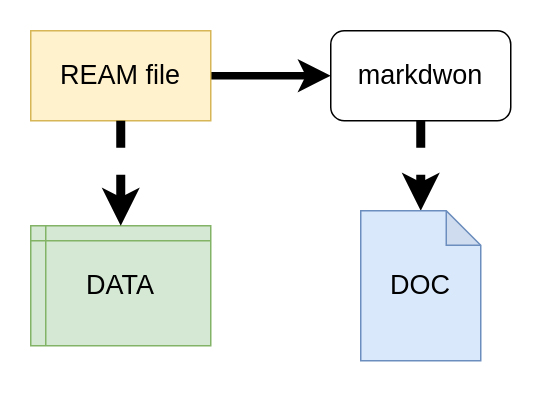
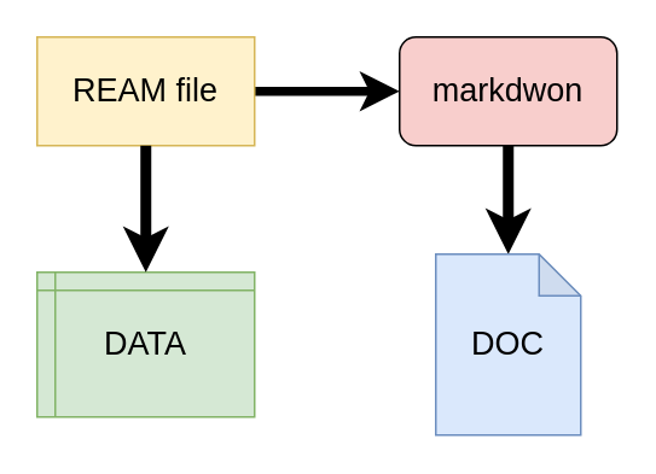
- <mxCell id="5" value="&lt;font style=&quot;font-size: 18px&quot;&gt;markdwon&lt;/font&gt;" style="rounded=1;whiteSpace=wrap;html=1;" parent="1" vertex="1"><mxGeometry x="220" y="20" width="120" height="60" as="geometry" /></mxCell>
+ <mxCell id="5" value="&lt;font style=&quot;font-size: 18px&quot;&gt;markdwon&lt;/font&gt;" style="rounded=1;whiteSpace=wrap;html=1;fillColor=#f8cecc;" parent="1" vertex="1"><mxGeometry x="220" y="20" width="120" height="60" as="geometry" /></mxCell>
- <mxCell id="8" style="edgeStyle=orthogonalEdgeStyle;rounded=0;orthogonalLoop=1;jettySize=auto;html=1;strokeWidth=6;exitX=0.5;exitY=1;exitDx=0;exitDy=0;entryX=0.5;entryY=0;entryDx=0;entryDy=0;dashed=1;" edge="1" parent="1" source="3" target="6"><mxGeometry relative="1" as="geometry"><mxPoint x="-130" y="160" as="targetPoint" /><mxPoint x="-130" y="90" as="sourcePoint" /></mxGeometry></mxCell>
+ <mxCell id="8" style="edgeStyle=orthogonalEdgeStyle;rounded=0;orthogonalLoop=1;jettySize=auto;html=1;strokeWidth=6;exitX=0.5;exitY=1;exitDx=0;exitDy=0;entryX=0.5;entryY=0;entryDx=0;entryDy=0;" edge="1" parent="1" source="3" target="6"><mxGeometry relative="1" as="geometry"><mxPoint x="-130" y="160" as="targetPoint" /><mxPoint x="-130" y="90" as="sourcePoint" /></mxGeometry></mxCell>
- <mxCell id="4" style="edgeStyle=orthogonalEdgeStyle;rounded=0;orthogonalLoop=1;jettySize=auto;html=1;strokeWidth=6;dashed=1;" parent="1" source="5" target="7" edge="1"><mxGeometry relative="1" as="geometry"><mxPoint x="-140" y="190" as="targetPoint" /></mxGeometry></mxCell>
+ <mxCell id="4" style="edgeStyle=orthogonalEdgeStyle;rounded=0;orthogonalLoop=1;jettySize=auto;html=1;strokeWidth=6;" parent="1" source="5" target="7" edge="1"><mxGeometry relative="1" as="geometry"><mxPoint x="-140" y="190" as="targetPoint" /></mxGeometry></mxCell>
